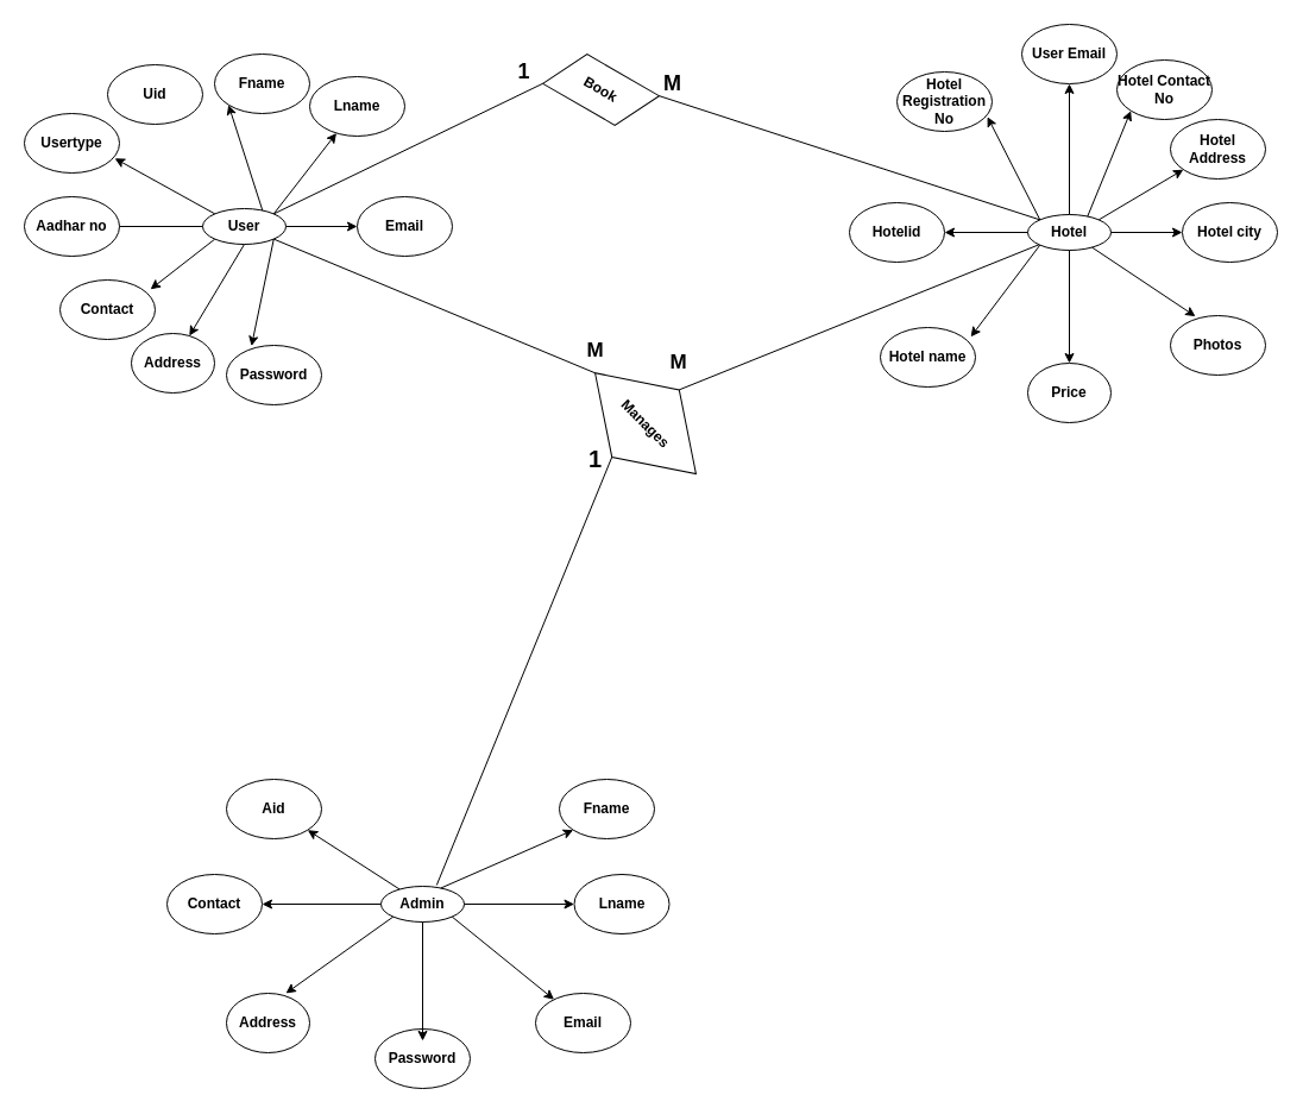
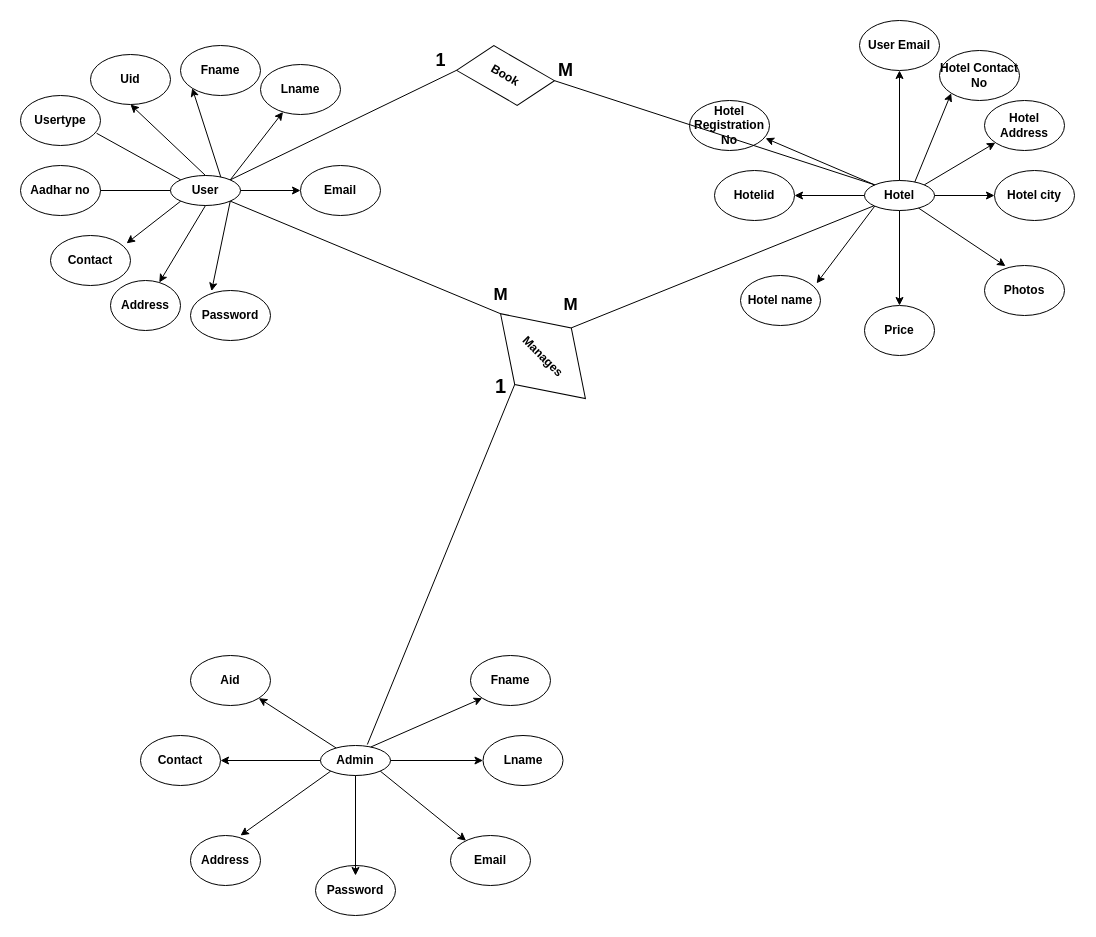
- <mxCell id="44" value="&lt;b&gt;Hotel Registration No&lt;/b&gt;" style="ellipse;whiteSpace=wrap;html=1;" parent="1" vertex="1"><mxGeometry x="754" y="60" width="80" height="50" as="geometry" /></mxCell>
+ <mxCell id="44" value="&lt;b&gt;Hotel Registration No&lt;/b&gt;" style="ellipse;whiteSpace=wrap;html=1;" parent="1" vertex="1"><mxGeometry x="689" y="100" width="80" height="50" as="geometry" /></mxCell>
- <mxCell id="30" value="" style="endArrow=classic;html=1;rounded=0;entryX=0.951;entryY=0.755;entryDx=0;entryDy=0;entryPerimeter=0;exitX=0;exitY=0;exitDx=0;exitDy=0;" parent="1" source="17" target="25" edge="1"><mxGeometry width="50" height="50" relative="1" as="geometry"><mxPoint x="270" y="105" as="sourcePoint" /><mxPoint x="320" y="55" as="targetPoint" /></mxGeometry></mxCell>
+ <mxCell id="30" value="" style="endArrow=none;html=1;rounded=0;entryX=0.951;entryY=0.755;entryDx=0;entryDy=0;entryPerimeter=0;exitX=0;exitY=0;exitDx=0;exitDy=0;" parent="1" source="17" target="25" edge="1"><mxGeometry width="50" height="50" relative="1" as="geometry"><mxPoint x="270" y="105" as="sourcePoint" /><mxPoint x="320" y="55" as="targetPoint" /></mxGeometry></mxCell>
+ <mxCell id="28" value="" style="endArrow=classic;html=1;rounded=0;exitX=0.5;exitY=0;exitDx=0;exitDy=0;entryX=0.5;entryY=1;entryDx=0;entryDy=0;" parent="1" source="17" target="18" edge="1"><mxGeometry width="50" height="50" relative="1" as="geometry"><mxPoint x="190" y="135" as="sourcePoint" /><mxPoint x="240" y="135" as="targetPoint" /></mxGeometry></mxCell>
